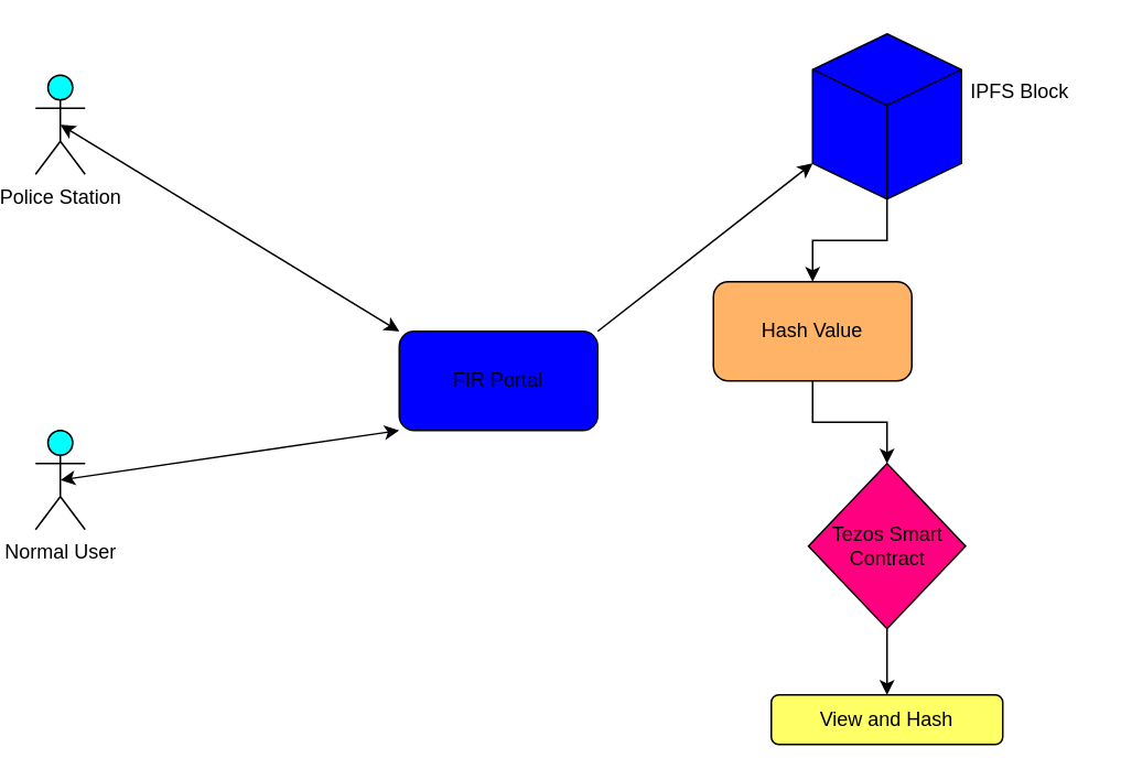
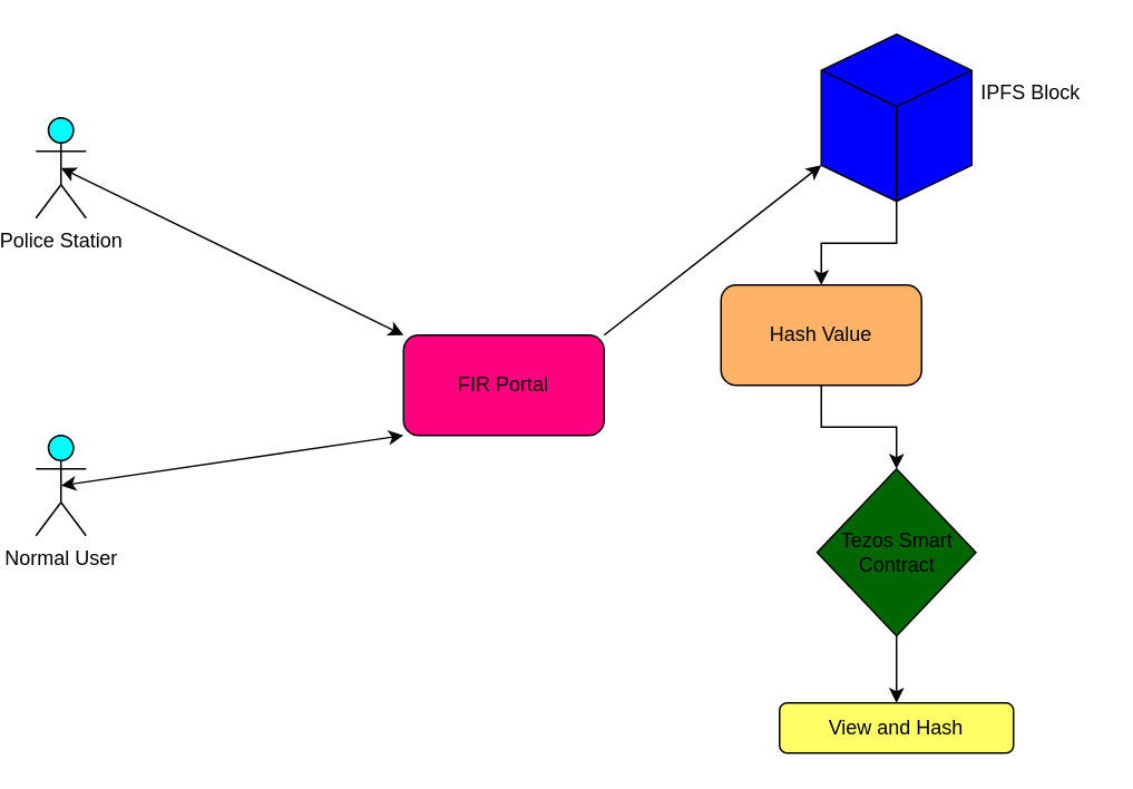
- <mxCell id="3" value="Police Station" style="shape=umlActor;verticalLabelPosition=bottom;verticalAlign=top;html=1;outlineConnect=0;fillColor=#00FFFF;" vertex="1" parent="1"><mxGeometry x="20" y="45" width="30" height="60" as="geometry" /></mxCell>
+ <mxCell id="3" value="Police Station" style="shape=umlActor;verticalLabelPosition=bottom;verticalAlign=top;html=1;outlineConnect=0;fillColor=#00FFFF;" vertex="1" parent="1"><mxGeometry x="20" y="70" width="30" height="60" as="geometry" /></mxCell>
- <mxCell id="4" value="FIR Portal" style="rounded=1;whiteSpace=wrap;html=1;fillColor=#0000ff;" vertex="1" parent="1"><mxGeometry x="240" y="200" width="120" height="60" as="geometry" /></mxCell>
+ <mxCell id="4" value="FIR Portal" style="rounded=1;whiteSpace=wrap;html=1;fillColor=#FF0080;" vertex="1" parent="1"><mxGeometry x="240" y="200" width="120" height="60" as="geometry" /></mxCell>
- <mxCell id="12" value="Tezos Smart Contract" style="rhombus;whiteSpace=wrap;html=1;fillColor=#ff0080;" vertex="1" parent="1"><mxGeometry x="487.5" y="280" width="95" height="100" as="geometry" /></mxCell>
+ <mxCell id="12" value="Tezos Smart Contract" style="rhombus;whiteSpace=wrap;html=1;fillColor=#006600;" vertex="1" parent="1"><mxGeometry x="487.5" y="280" width="95" height="100" as="geometry" /></mxCell>
